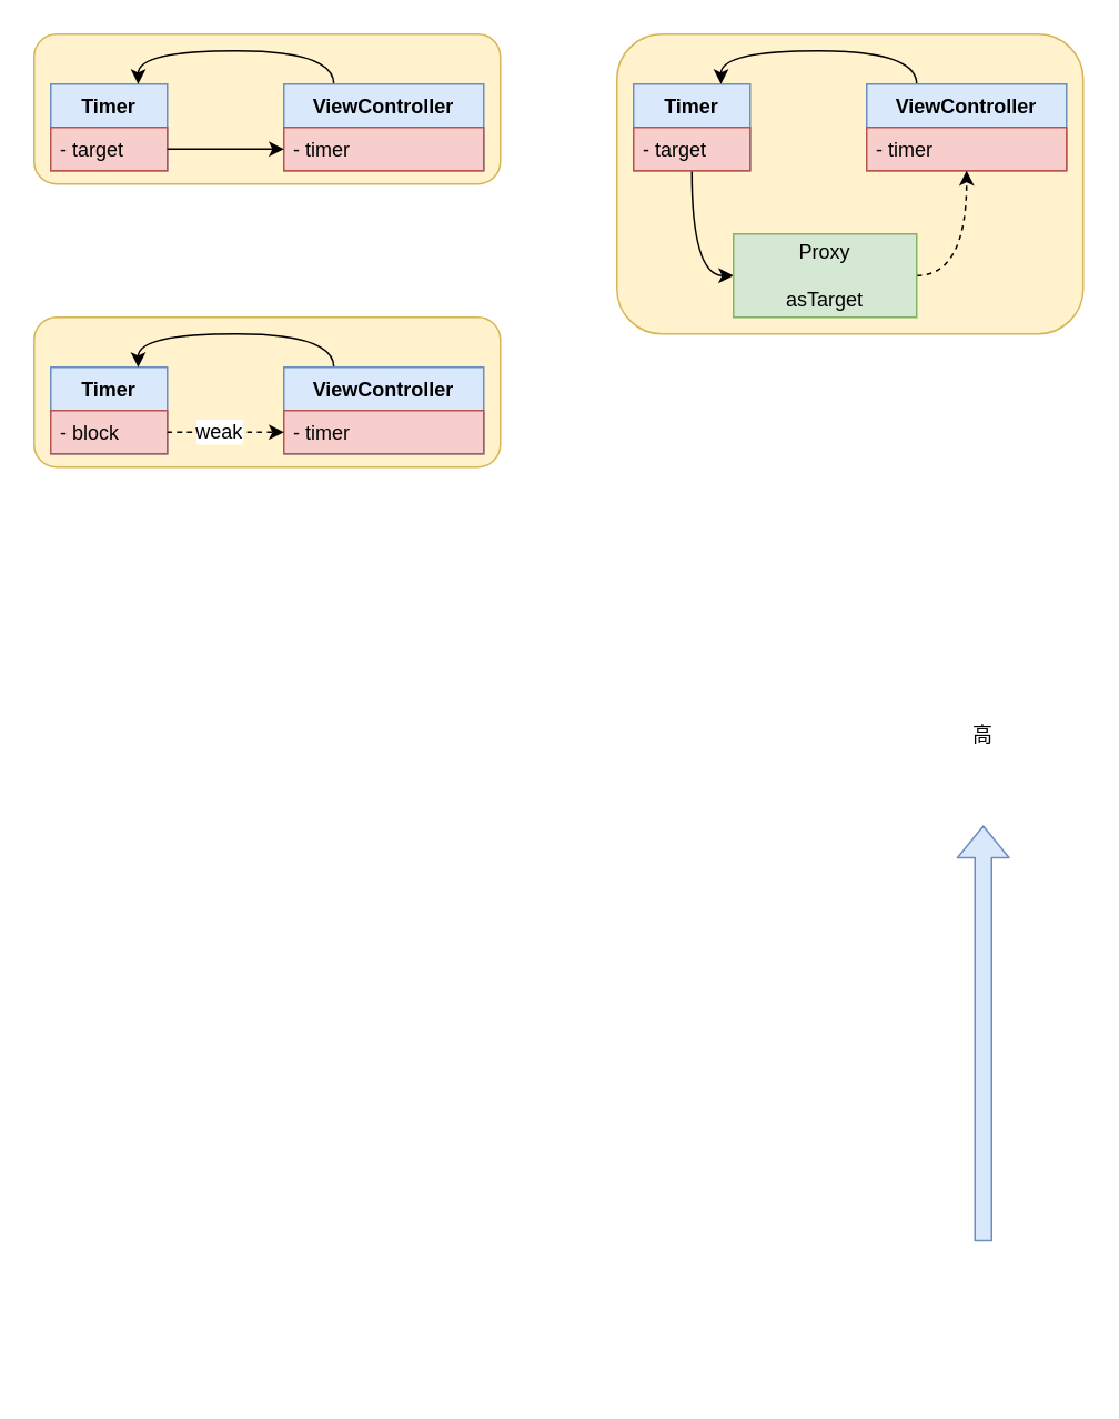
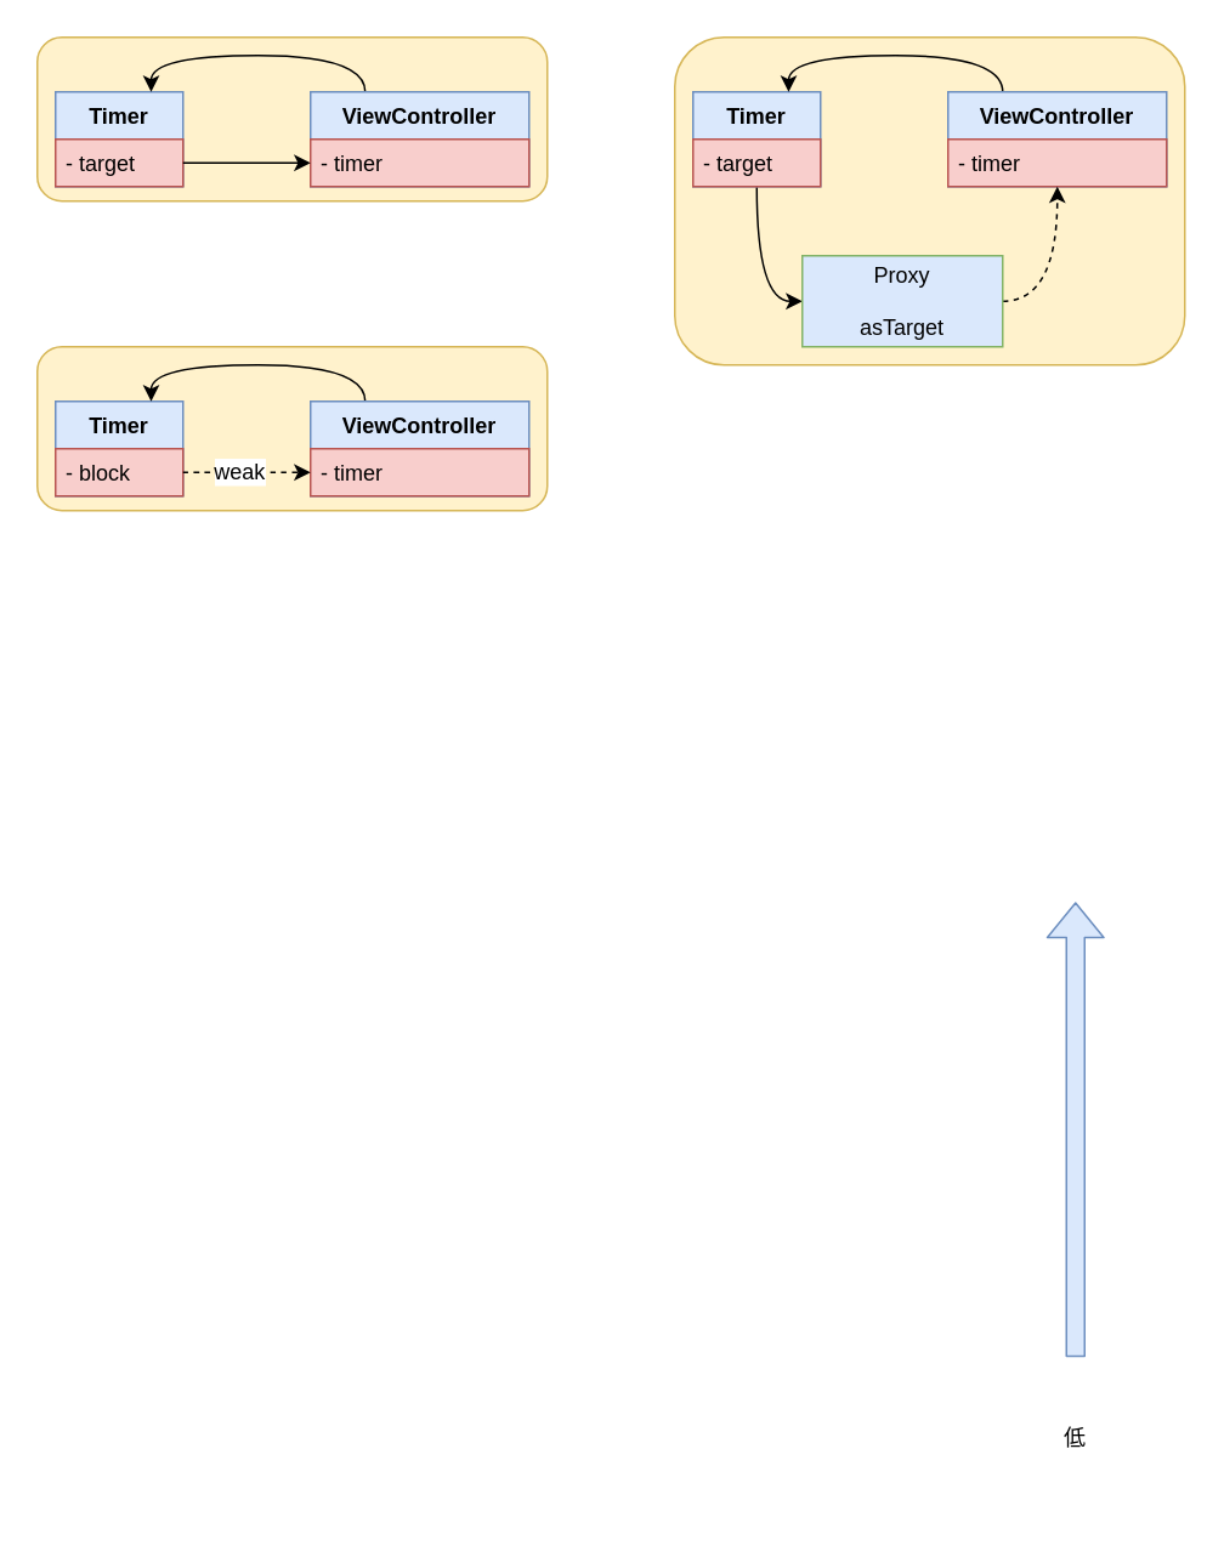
- <mxCell id="25" value="Proxy&lt;br&gt;&lt;br&gt;asTarget" style="rounded=0;whiteSpace=wrap;html=1;fillColor=#d5e8d4;strokeColor=#82b366;" vertex="1" parent="1"><mxGeometry x="440" y="140" width="110" height="50" as="geometry" /></mxCell>
+ <mxCell id="25" value="Proxy&lt;br&gt;&lt;br&gt;asTarget" style="rounded=0;whiteSpace=wrap;html=1;fillColor=#dae8fc;strokeColor=#82b366;" vertex="1" parent="1"><mxGeometry x="440" y="140" width="110" height="50" as="geometry" /></mxCell>
- <mxCell id="29" value="高" style="text;html=1;strokeColor=none;fillColor=none;align=center;verticalAlign=middle;whiteSpace=wrap;rounded=0;" vertex="1" parent="1"><mxGeometry x="570" y="431" width="40" height="20" as="geometry" /></mxCell>
+ <mxCell id="28" value="低" style="text;html=1;strokeColor=none;fillColor=none;align=center;verticalAlign=middle;whiteSpace=wrap;rounded=0;" vertex="1" parent="1"><mxGeometry x="570" y="780" width="40" height="20" as="geometry" /></mxCell>
